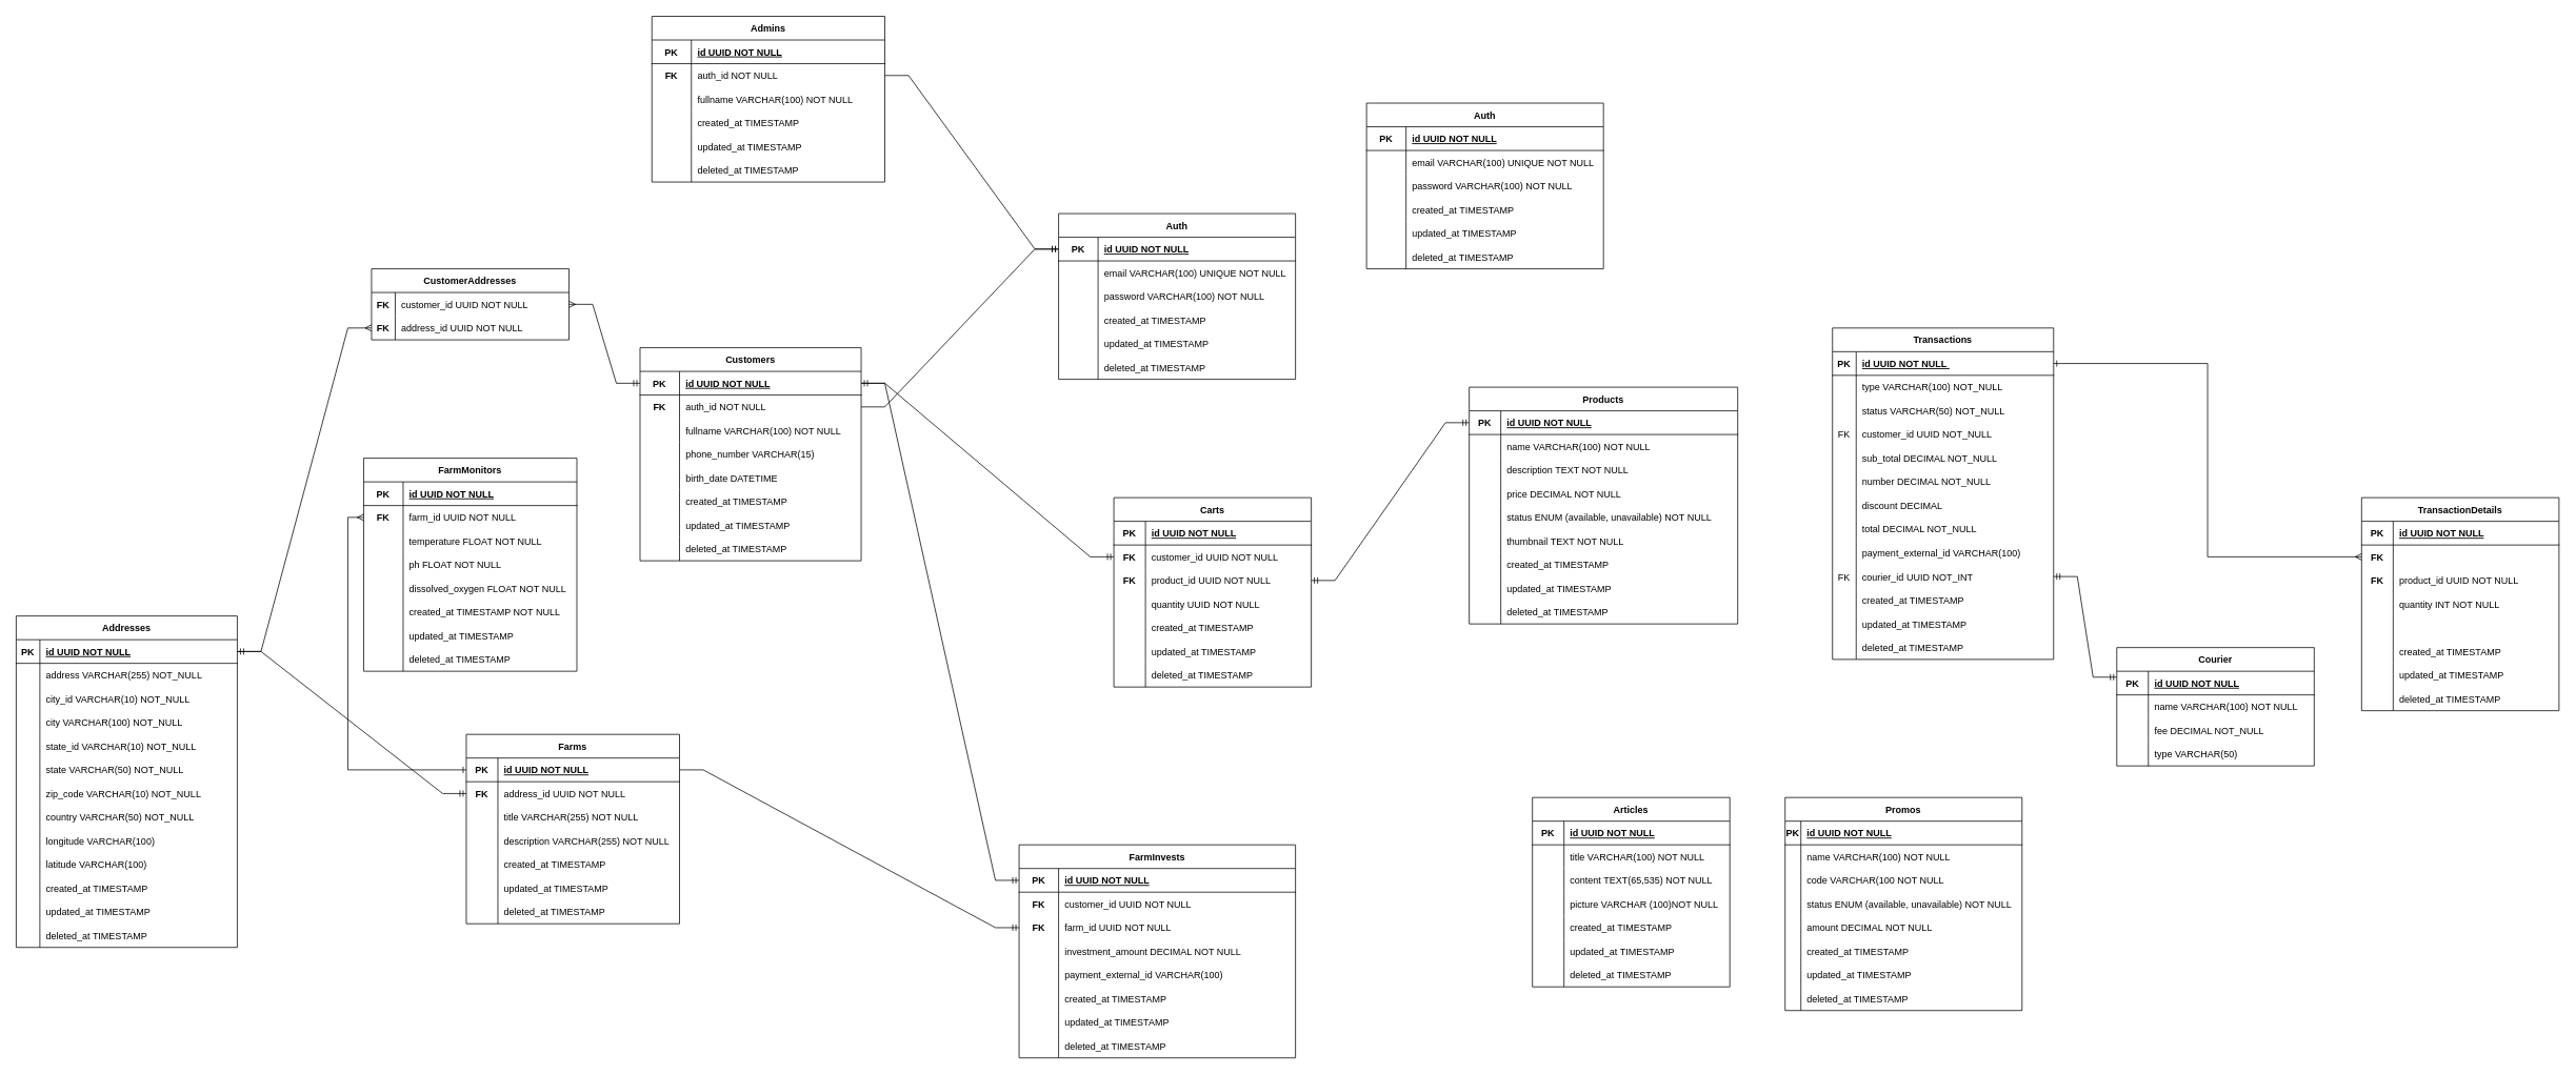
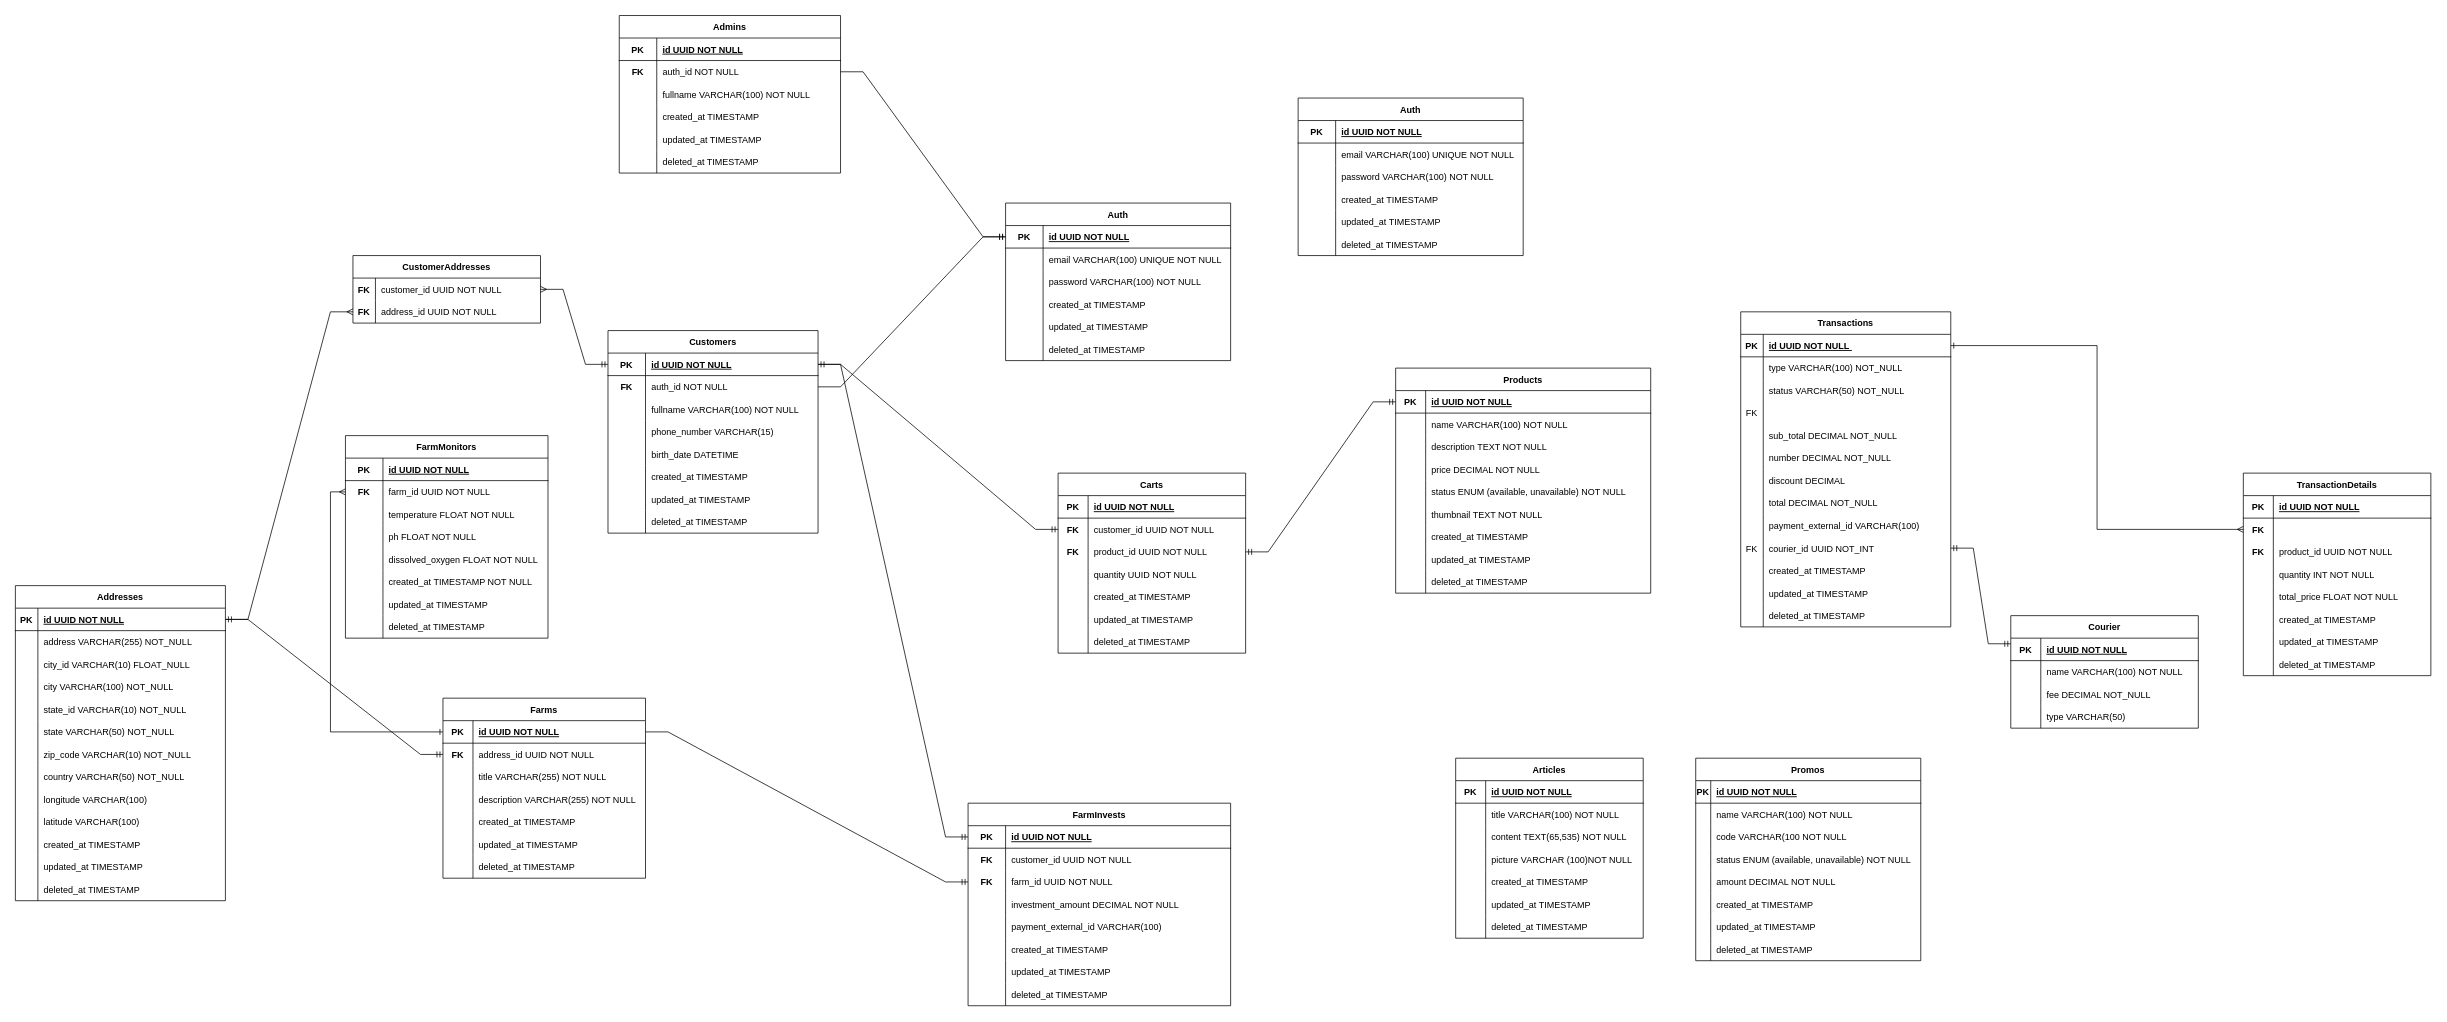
- <mxCell id="145" value="customer_id UUID NOT_NULL" style="shape=partialRectangle;overflow=hidden;connectable=0;fillColor=none;top=0;left=0;bottom=0;right=0;align=left;spacingLeft=6;" parent="143" vertex="1"><mxGeometry x="30" width="250" height="30" as="geometry"><mxRectangle width="250" height="30" as="alternateBounds" /></mxGeometry></mxCell>
+ <mxCell id="296" value="total_price FLOAT NOT NULL" style="shape=partialRectangle;overflow=hidden;connectable=0;fillColor=none;top=0;left=0;bottom=0;right=0;align=left;spacingLeft=6;" parent="294" vertex="1"><mxGeometry x="40" width="210" height="30" as="geometry"><mxRectangle width="210" height="30" as="alternateBounds" /></mxGeometry></mxCell>
- <mxCell id="74" value="city_id VARCHAR(10) NOT_NULL" style="shape=partialRectangle;overflow=hidden;connectable=0;fillColor=none;top=0;left=0;bottom=0;right=0;align=left;spacingLeft=6;" parent="72" vertex="1"><mxGeometry x="30" width="250" height="30" as="geometry"><mxRectangle width="250" height="30" as="alternateBounds" /></mxGeometry></mxCell>
+ <mxCell id="74" value="city_id VARCHAR(10) FLOAT_NULL" style="shape=partialRectangle;overflow=hidden;connectable=0;fillColor=none;top=0;left=0;bottom=0;right=0;align=left;spacingLeft=6;" parent="72" vertex="1"><mxGeometry x="30" width="250" height="30" as="geometry"><mxRectangle width="250" height="30" as="alternateBounds" /></mxGeometry></mxCell>
